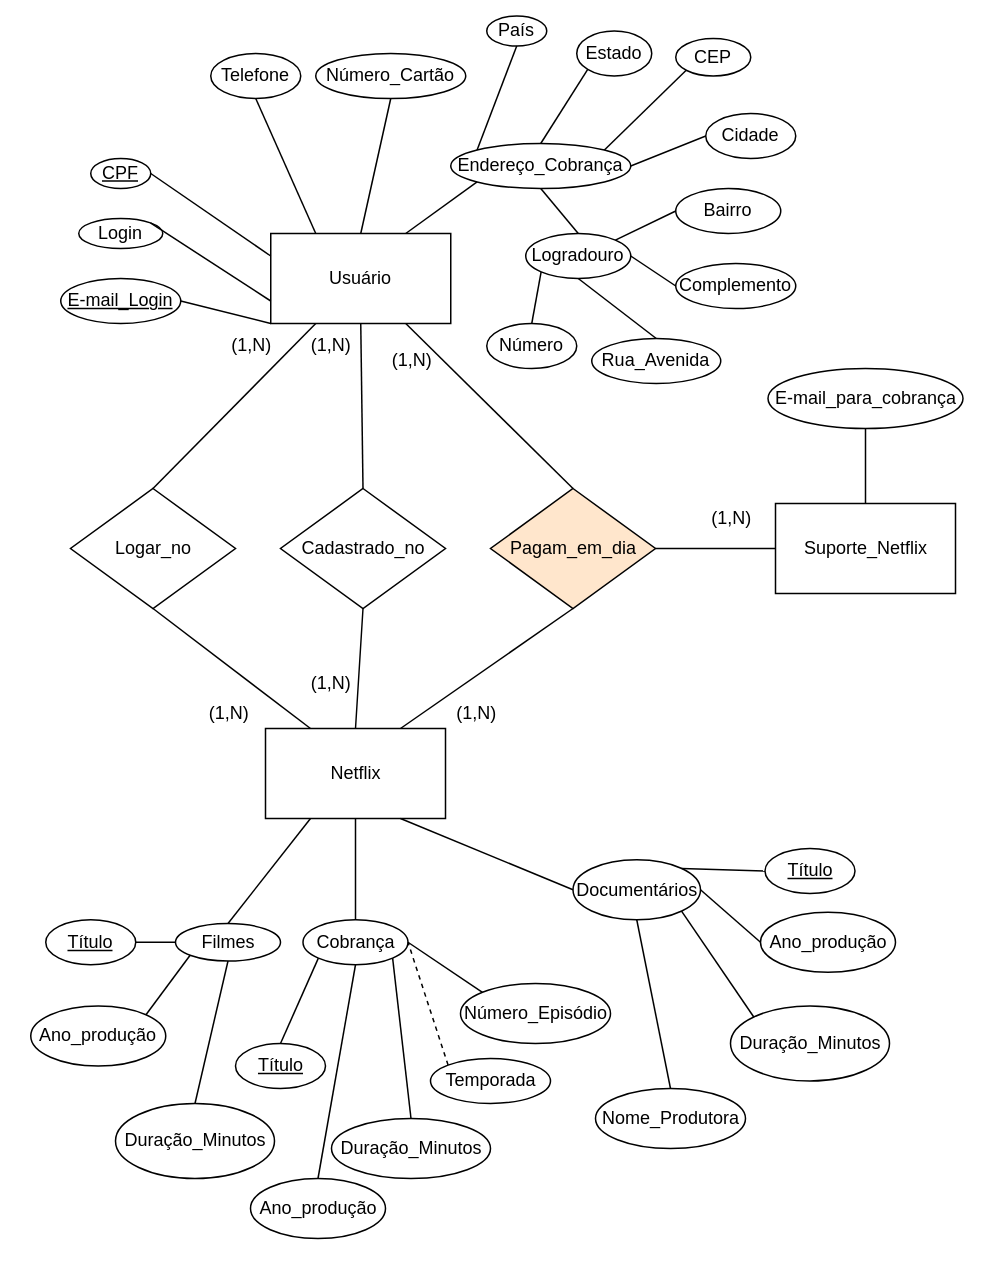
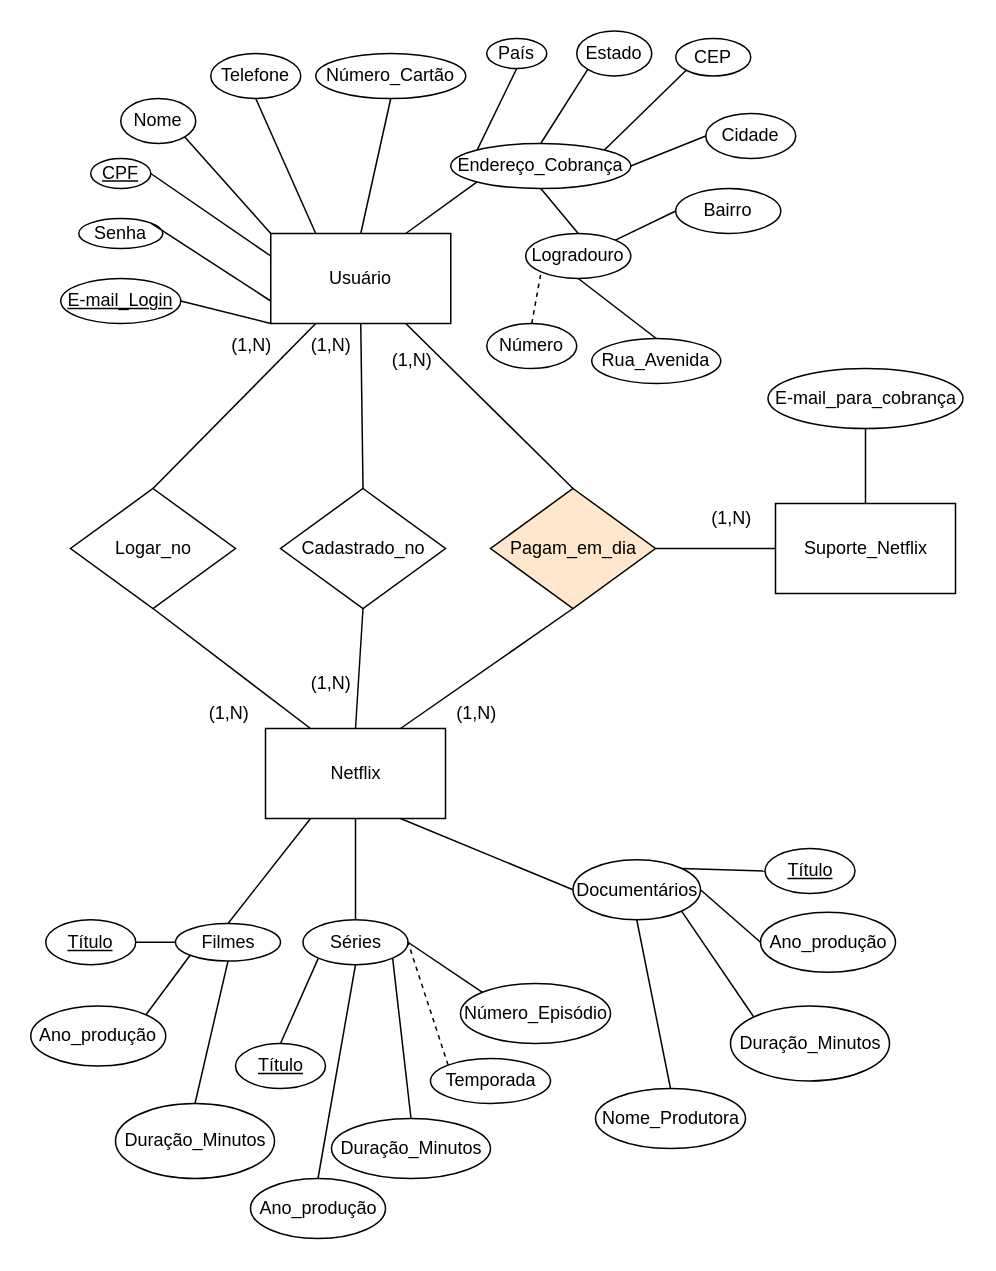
- <mxCell id="17" value="País" style="ellipse;whiteSpace=wrap;html=1;" vertex="1" parent="1"><mxGeometry x="324" y="10" width="40" height="20" as="geometry" /></mxCell>
+ <mxCell id="17" value="País" style="ellipse;whiteSpace=wrap;html=1;" vertex="1" parent="1"><mxGeometry x="324" y="25" width="40" height="20" as="geometry" /></mxCell>
+ <mxCell id="11" value="Nome" style="ellipse;whiteSpace=wrap;html=1;" vertex="1" parent="1"><mxGeometry x="80" y="65" width="50" height="30" as="geometry" /></mxCell>
+ <mxCell id="25" value="" style="endArrow=none;html=1;entryX=1;entryY=1;entryDx=0;entryDy=0;exitX=0;exitY=0;exitDx=0;exitDy=0;" edge="1" parent="1" source="2" target="11"><mxGeometry width="50" height="50" relative="1" as="geometry"><mxPoint x="410" y="425" as="sourcePoint" /><mxPoint x="460" y="375" as="targetPoint" /></mxGeometry></mxCell>
- <mxCell id="3" value="Login" style="ellipse;whiteSpace=wrap;html=1;" vertex="1" parent="1"><mxGeometry x="52" y="145" width="56" height="20" as="geometry" /></mxCell>
+ <mxCell id="3" value="Senha" style="ellipse;whiteSpace=wrap;html=1;" vertex="1" parent="1"><mxGeometry x="52" y="145" width="56" height="20" as="geometry" /></mxCell>
- <mxCell id="32" value="" style="endArrow=none;html=1;entryX=1;entryY=0.5;entryDx=0;entryDy=0;exitX=0;exitY=0.5;exitDx=0;exitDy=0;" edge="1" parent="1" source="14" target="18"><mxGeometry width="50" height="50" relative="1" as="geometry"><mxPoint x="410" y="425" as="sourcePoint" /><mxPoint x="460" y="375" as="targetPoint" /></mxGeometry></mxCell>
- <mxCell id="14" value="Complemento" style="ellipse;whiteSpace=wrap;html=1;" vertex="1" parent="1"><mxGeometry x="450" y="175" width="80" height="30" as="geometry" /></mxCell>
- <mxCell id="30" value="" style="endArrow=none;html=1;entryX=0;entryY=1;entryDx=0;entryDy=0;exitX=0.5;exitY=0;exitDx=0;exitDy=0;" edge="1" parent="1" source="12" target="18"><mxGeometry width="50" height="50" relative="1" as="geometry"><mxPoint x="410" y="425" as="sourcePoint" /><mxPoint x="460" y="375" as="targetPoint" /></mxGeometry></mxCell>
+ <mxCell id="30" value="" style="endArrow=none;html=1;entryX=0;entryY=1;entryDx=0;entryDy=0;exitX=0.5;exitY=0;exitDx=0;exitDy=0;dashed=1;" edge="1" parent="1" source="12" target="18"><mxGeometry width="50" height="50" relative="1" as="geometry"><mxPoint x="410" y="425" as="sourcePoint" /><mxPoint x="460" y="375" as="targetPoint" /></mxGeometry></mxCell>
- <mxCell id="46" value="Cobrança" style="ellipse;whiteSpace=wrap;html=1;" vertex="1" parent="1"><mxGeometry x="201.5" y="612.5" width="70" height="30" as="geometry" /></mxCell>
+ <mxCell id="46" value="Séries" style="ellipse;whiteSpace=wrap;html=1;" vertex="1" parent="1"><mxGeometry x="201.5" y="612.5" width="70" height="30" as="geometry" /></mxCell>
